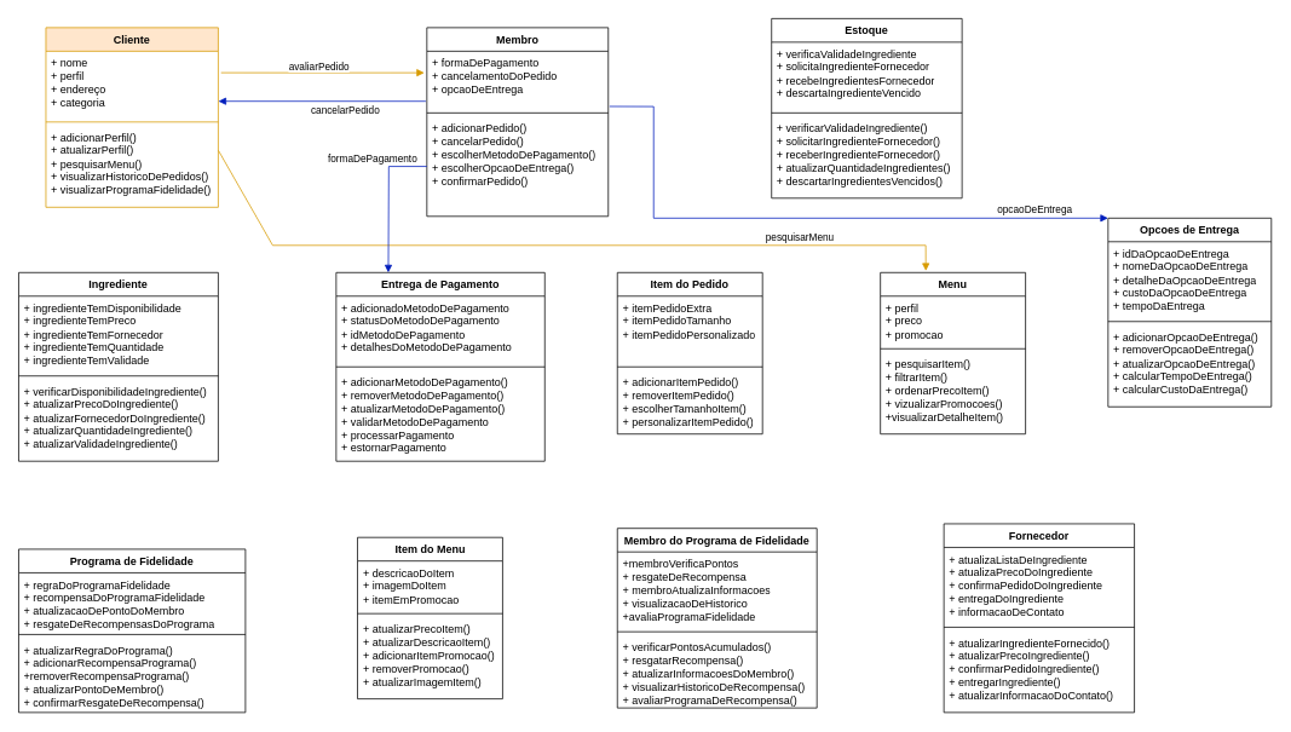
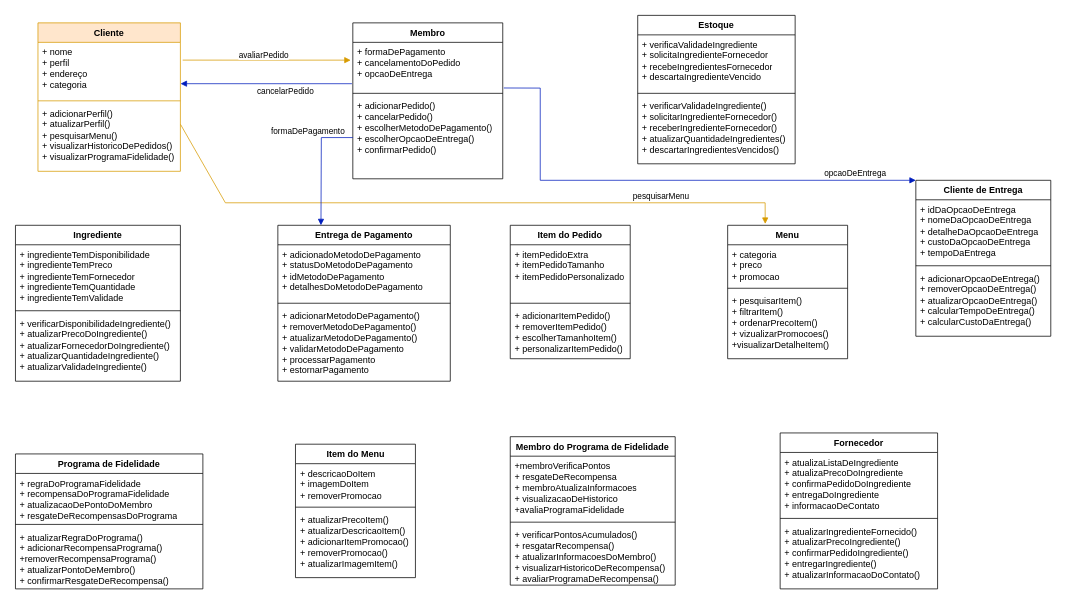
- <mxCell id="50" value="Opcoes de Entrega" style="swimlane;fontStyle=1;align=center;verticalAlign=top;childLayout=stackLayout;horizontal=1;startSize=26;horizontalStack=0;resizeParent=1;resizeParentMax=0;resizeLast=0;collapsible=1;marginBottom=0;whiteSpace=wrap;html=1;" vertex="1" parent="1"><mxGeometry x="1221" y="240" width="180" height="208" as="geometry" /></mxCell>
+ <mxCell id="50" value="Cliente de Entrega" style="swimlane;fontStyle=1;align=center;verticalAlign=top;childLayout=stackLayout;horizontal=1;startSize=26;horizontalStack=0;resizeParent=1;resizeParentMax=0;resizeLast=0;collapsible=1;marginBottom=0;whiteSpace=wrap;html=1;" vertex="1" parent="1"><mxGeometry x="1221" y="240" width="180" height="208" as="geometry" /></mxCell>
- <mxCell id="15" value="&lt;font style=&quot;vertical-align: inherit;&quot;&gt;&lt;font style=&quot;vertical-align: inherit;&quot;&gt;+ perfil&lt;br&gt;+ preco&lt;br&gt;+ promocao&lt;br&gt;&lt;br&gt;&lt;/font&gt;&lt;/font&gt;" style="text;strokeColor=none;fillColor=none;align=left;verticalAlign=top;spacingLeft=4;spacingRight=4;overflow=hidden;rotatable=0;points=[[0,0.5],[1,0.5]];portConstraint=eastwest;whiteSpace=wrap;html=1;" vertex="1" parent="14"><mxGeometry y="26" width="160" height="54" as="geometry" /></mxCell>
+ <mxCell id="15" value="&lt;font style=&quot;vertical-align: inherit;&quot;&gt;&lt;font style=&quot;vertical-align: inherit;&quot;&gt;+ categoria&lt;br&gt;+ preco&lt;br&gt;+ promocao&lt;br&gt;&lt;br&gt;&lt;/font&gt;&lt;/font&gt;" style="text;strokeColor=none;fillColor=none;align=left;verticalAlign=top;spacingLeft=4;spacingRight=4;overflow=hidden;rotatable=0;points=[[0,0.5],[1,0.5]];portConstraint=eastwest;whiteSpace=wrap;html=1;" vertex="1" parent="14"><mxGeometry y="26" width="160" height="54" as="geometry" /></mxCell>
- <mxCell id="19" value="&lt;font style=&quot;vertical-align: inherit;&quot;&gt;&lt;font style=&quot;vertical-align: inherit;&quot;&gt;+ descricaoDoItem&lt;br&gt;+ imagemDoItem&lt;br&gt;+ itemEmPromocao&lt;br&gt;&lt;/font&gt;&lt;/font&gt;" style="text;strokeColor=none;fillColor=none;align=left;verticalAlign=top;spacingLeft=4;spacingRight=4;overflow=hidden;rotatable=0;points=[[0,0.5],[1,0.5]];portConstraint=eastwest;whiteSpace=wrap;html=1;" vertex="1" parent="18"><mxGeometry y="26" width="160" height="54" as="geometry" /></mxCell>
+ <mxCell id="19" value="&lt;font style=&quot;vertical-align: inherit;&quot;&gt;&lt;font style=&quot;vertical-align: inherit;&quot;&gt;+ descricaoDoItem&lt;br&gt;+ imagemDoItem&lt;br&gt;+ removerPromocao&lt;br&gt;&lt;/font&gt;&lt;/font&gt;" style="text;strokeColor=none;fillColor=none;align=left;verticalAlign=top;spacingLeft=4;spacingRight=4;overflow=hidden;rotatable=0;points=[[0,0.5],[1,0.5]];portConstraint=eastwest;whiteSpace=wrap;html=1;" vertex="1" parent="18"><mxGeometry y="26" width="160" height="54" as="geometry" /></mxCell>
